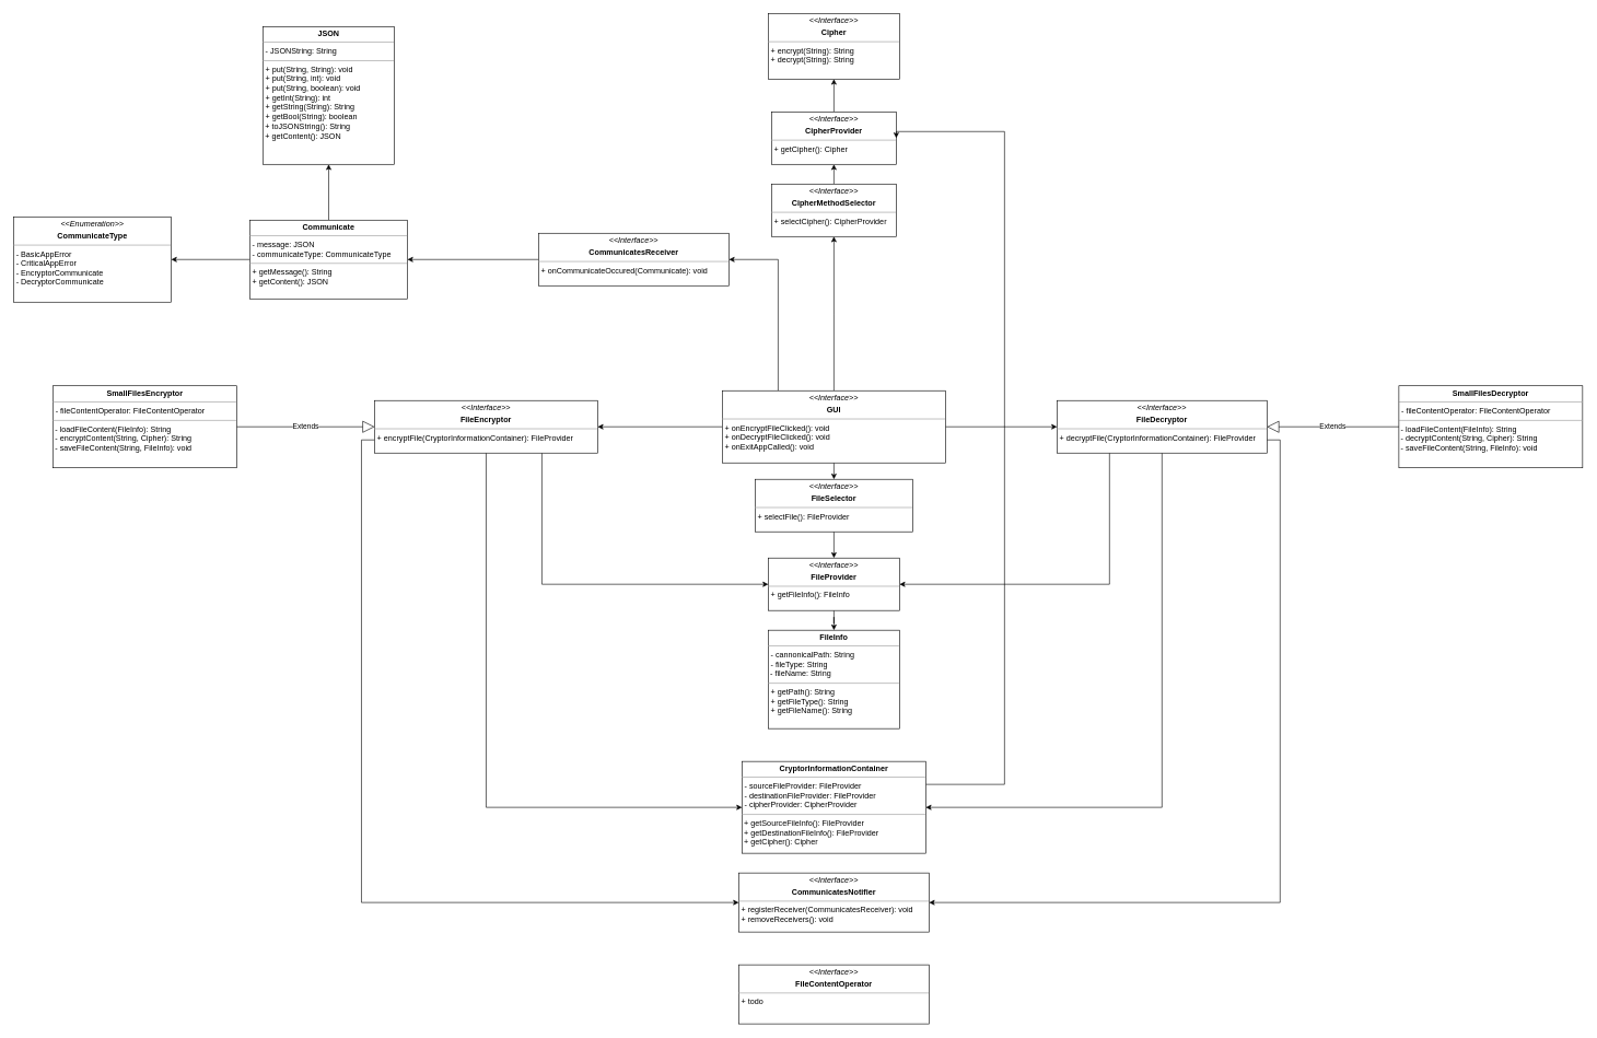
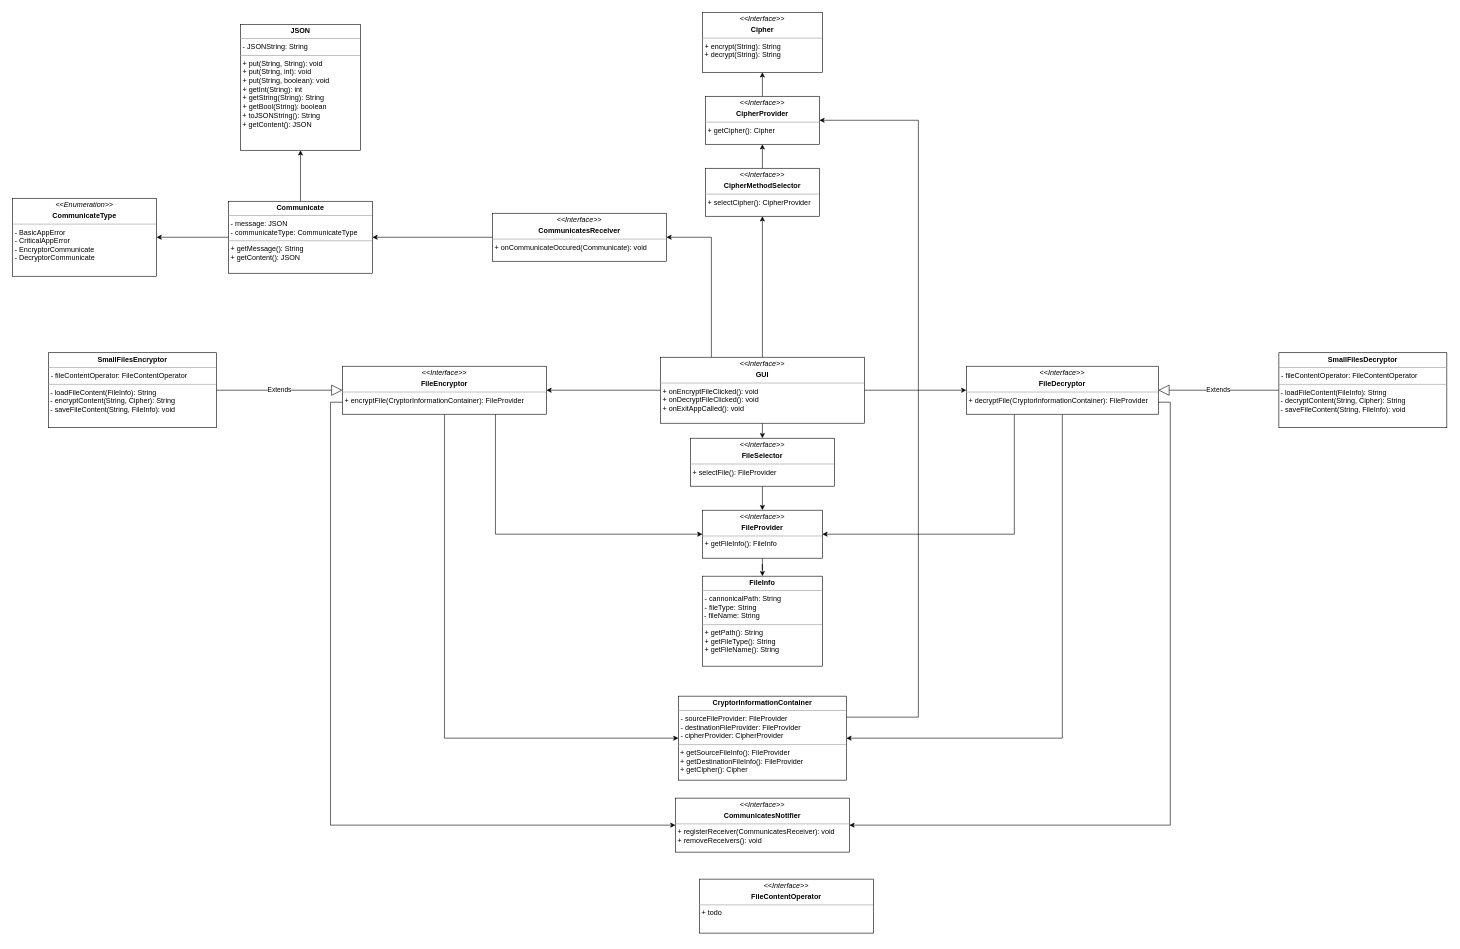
- <mxCell id="17" value="&lt;p style=&quot;margin:0px;margin-top:4px;text-align:center;&quot;&gt;&lt;i&gt;&amp;lt;&amp;lt;Interface&amp;gt;&amp;gt;&lt;/i&gt;&lt;b&gt;&lt;br&gt;&lt;/b&gt;&lt;/p&gt;&lt;p style=&quot;margin:0px;margin-top:4px;text-align:center;&quot;&gt;&lt;b&gt;CipherProvider&lt;/b&gt;&lt;br&gt;&lt;/p&gt;&lt;hr size=&quot;1&quot;&gt;&lt;p style=&quot;margin:0px;margin-left:4px;&quot;&gt;+ getCipher(): Cipher&lt;br&gt;&lt;br&gt;&lt;/p&gt;" style="verticalAlign=top;align=left;overflow=fill;html=1;whiteSpace=wrap;" parent="1" vertex="1"><mxGeometry x="1175" y="170" width="190" height="80" as="geometry" /></mxCell>
+ <mxCell id="17" value="&lt;p style=&quot;margin:0px;margin-top:4px;text-align:center;&quot;&gt;&lt;i&gt;&amp;lt;&amp;lt;Interface&amp;gt;&amp;gt;&lt;/i&gt;&lt;b&gt;&lt;br&gt;&lt;/b&gt;&lt;/p&gt;&lt;p style=&quot;margin:0px;margin-top:4px;text-align:center;&quot;&gt;&lt;b&gt;CipherProvider&lt;/b&gt;&lt;br&gt;&lt;/p&gt;&lt;hr size=&quot;1&quot;&gt;&lt;p style=&quot;margin:0px;margin-left:4px;&quot;&gt;+ getCipher(): Cipher&lt;br&gt;&lt;br&gt;&lt;/p&gt;" style="verticalAlign=top;align=left;overflow=fill;html=1;whiteSpace=wrap;" parent="1" vertex="1"><mxGeometry x="1175" y="160" width="190" height="80" as="geometry" /></mxCell>
- <mxCell id="40" value="&lt;p style=&quot;margin:0px;margin-top:4px;text-align:center;&quot;&gt;&lt;i&gt;&amp;lt;&amp;lt;Interface&amp;gt;&amp;gt;&lt;/i&gt;&lt;b&gt;&lt;br&gt;&lt;/b&gt;&lt;/p&gt;&lt;p style=&quot;margin:0px;margin-top:4px;text-align:center;&quot;&gt;&lt;/p&gt;&lt;p style=&quot;margin:0px;margin-top:4px;text-align:center;&quot;&gt;&lt;b&gt;FileContentOperator&lt;/b&gt;&lt;/p&gt;&lt;hr size=&quot;1&quot;&gt;&lt;p style=&quot;margin:0px;margin-left:4px;&quot;&gt;+ todo&lt;br&gt;&lt;/p&gt;" style="verticalAlign=top;align=left;overflow=fill;html=1;whiteSpace=wrap;" vertex="1" parent="1"><mxGeometry x="1125" y="1470" width="290" height="90" as="geometry" /></mxCell>
+ <mxCell id="40" value="&lt;p style=&quot;margin:0px;margin-top:4px;text-align:center;&quot;&gt;&lt;i&gt;&amp;lt;&amp;lt;Interface&amp;gt;&amp;gt;&lt;/i&gt;&lt;b&gt;&lt;br&gt;&lt;/b&gt;&lt;/p&gt;&lt;p style=&quot;margin:0px;margin-top:4px;text-align:center;&quot;&gt;&lt;/p&gt;&lt;p style=&quot;margin:0px;margin-top:4px;text-align:center;&quot;&gt;&lt;b&gt;FileContentOperator&lt;/b&gt;&lt;/p&gt;&lt;hr size=&quot;1&quot;&gt;&lt;p style=&quot;margin:0px;margin-left:4px;&quot;&gt;+ todo&lt;br&gt;&lt;/p&gt;" style="verticalAlign=top;align=left;overflow=fill;html=1;whiteSpace=wrap;" vertex="1" parent="1"><mxGeometry x="1165" y="1465" width="290" height="90" as="geometry" /></mxCell>
